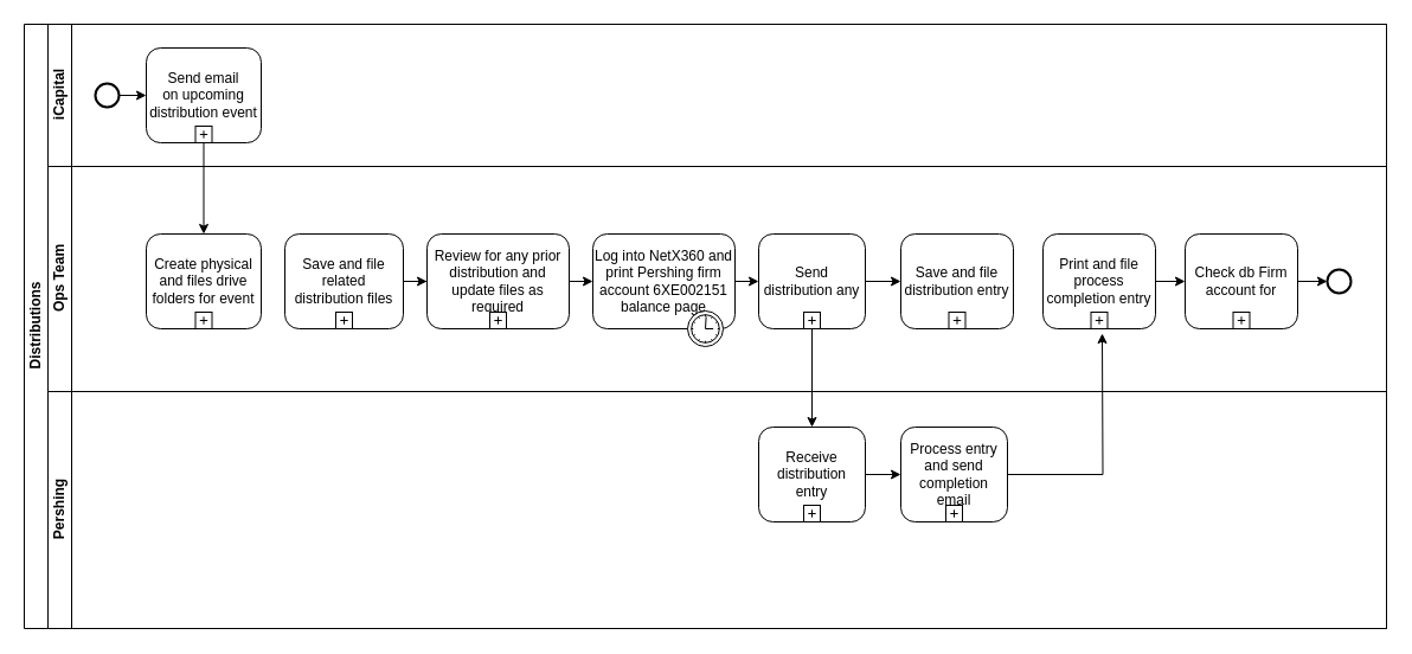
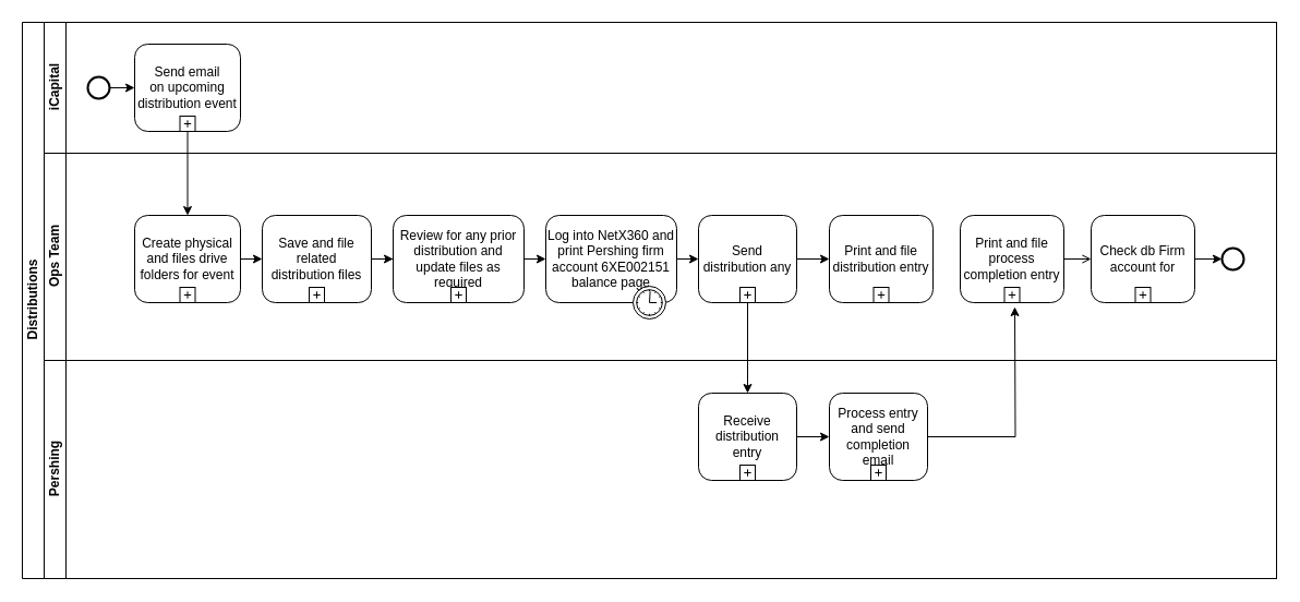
+ <mxCell id="9" style="edgeStyle=orthogonalEdgeStyle;rounded=0;orthogonalLoop=1;jettySize=auto;html=1;exitX=1;exitY=0.5;exitDx=0;exitDy=0;entryX=0;entryY=0.5;entryDx=0;entryDy=0;" edge="1" parent="8" source="15" target="18"><mxGeometry relative="1" as="geometry" /></mxCell>
- <mxCell id="11" value="Save and file distribution entry" style="html=1;whiteSpace=wrap;rounded=1;dropTarget=0;" parent="8" vertex="1"><mxGeometry x="720" y="57" width="95" height="80" as="geometry" /></mxCell>
+ <mxCell id="11" value="Print and file distribution entry" style="html=1;whiteSpace=wrap;rounded=1;dropTarget=0;" parent="8" vertex="1"><mxGeometry x="720" y="57" width="95" height="80" as="geometry" /></mxCell>
- <mxCell id="27" value="" style="edgeStyle=orthogonalEdgeStyle;rounded=0;orthogonalLoop=1;jettySize=auto;html=1;" edge="1" parent="8" source="28" target="31"><mxGeometry relative="1" as="geometry" /></mxCell>
+ <mxCell id="27" value="" style="edgeStyle=orthogonalEdgeStyle;rounded=0;orthogonalLoop=1;jettySize=auto;html=1;endArrow=open;" edge="1" parent="8" source="28" target="31"><mxGeometry relative="1" as="geometry" /></mxCell>
